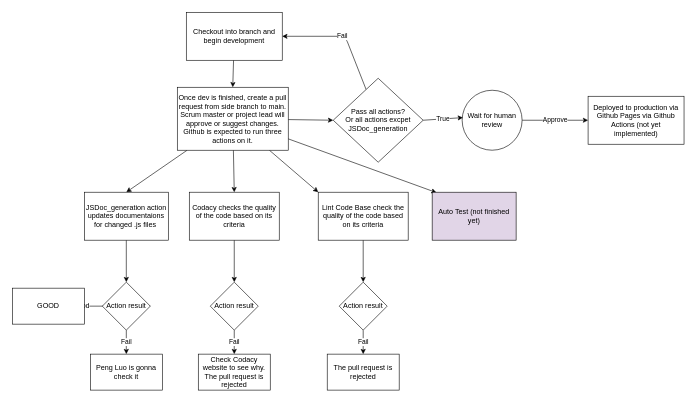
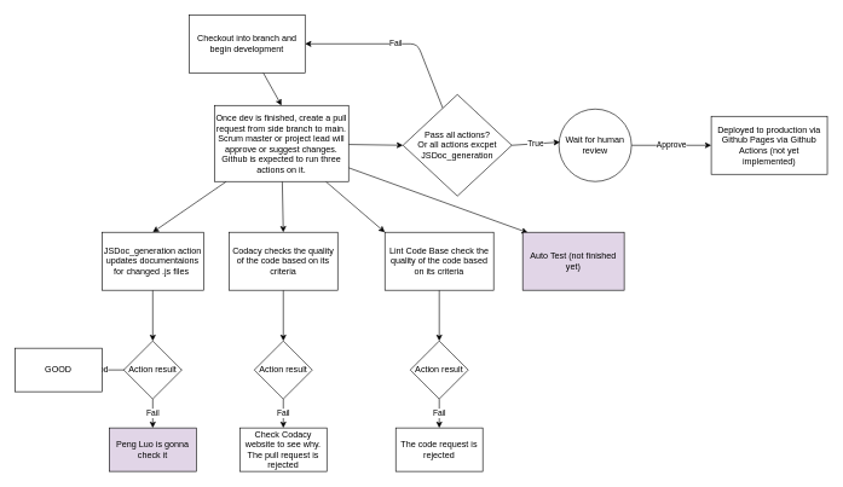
- <mxCell id="3" value="Checkout into branch and begin development" style="whiteSpace=wrap;html=1;" parent="1" vertex="1"><mxGeometry x="310" y="20" width="160" height="80" as="geometry" /></mxCell>
+ <mxCell id="3" value="Checkout into branch and begin development" style="whiteSpace=wrap;html=1;" parent="1" vertex="1"><mxGeometry x="260" y="20" width="160" height="80" as="geometry" /></mxCell>
- <mxCell id="23" value="Peng Luo is gonna check it" style="rounded=0;whiteSpace=wrap;html=1;" vertex="1" parent="1"><mxGeometry x="150" y="590" width="120" height="60" as="geometry" /></mxCell>
+ <mxCell id="23" value="Peng Luo is gonna check it" style="rounded=0;whiteSpace=wrap;html=1;fillColor=#e1d5e7;" vertex="1" parent="1"><mxGeometry x="150" y="590" width="120" height="60" as="geometry" /></mxCell>
- <mxCell id="32" value="The pull request is rejected" style="rounded=0;whiteSpace=wrap;html=1;" vertex="1" parent="1"><mxGeometry x="545" y="590" width="120" height="60" as="geometry" /></mxCell>
+ <mxCell id="32" value="The code request is rejected" style="rounded=0;whiteSpace=wrap;html=1;" vertex="1" parent="1"><mxGeometry x="545" y="590" width="120" height="60" as="geometry" /></mxCell>
